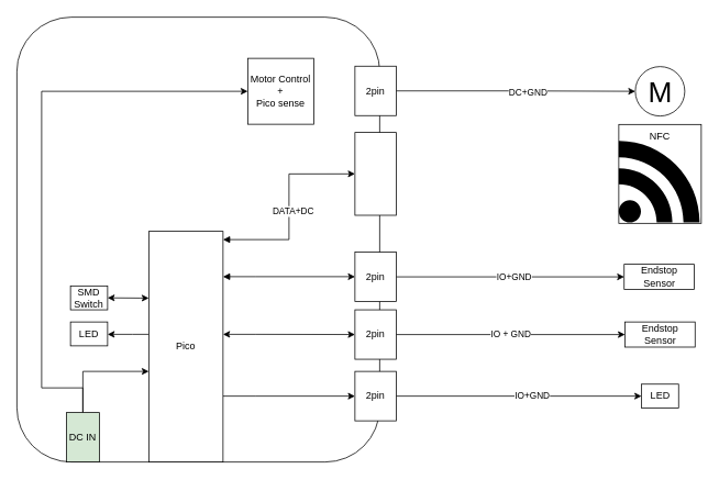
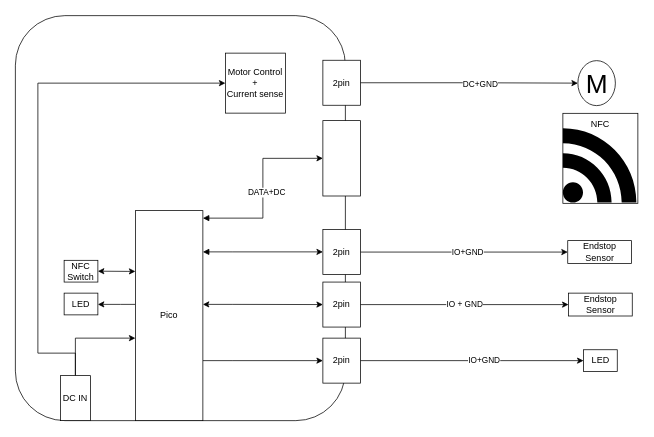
- <mxCell id="29" value="Motor Control&lt;br&gt;+&lt;br&gt;Pico sense" style="whiteSpace=wrap;html=1;aspect=fixed;" vertex="1" parent="1"><mxGeometry x="300" y="70" width="80" height="80" as="geometry" /></mxCell>
+ <mxCell id="29" value="Motor Control&lt;br&gt;+&lt;br&gt;Current sense" style="whiteSpace=wrap;html=1;aspect=fixed;" vertex="1" parent="1"><mxGeometry x="300" y="70" width="80" height="80" as="geometry" /></mxCell>
- <mxCell id="3" value="M" style="verticalLabelPosition=middle;shadow=0;dashed=0;align=center;html=1;verticalAlign=middle;strokeWidth=1;shape=ellipse;aspect=fixed;fontSize=35;" vertex="1" parent="1"><mxGeometry x="770" y="80" width="60" height="60" as="geometry" /></mxCell>
+ <mxCell id="3" value="M" style="verticalLabelPosition=middle;shadow=0;dashed=0;align=center;html=1;verticalAlign=middle;strokeWidth=1;shape=ellipse;aspect=fixed;fontSize=35;" vertex="1" parent="1"><mxGeometry x="770" y="80" width="50" height="60" as="geometry" /></mxCell>
- <mxCell id="30" value="SMD Switch" style="rounded=0;whiteSpace=wrap;html=1;" vertex="1" parent="1"><mxGeometry x="85" y="346.25" width="45" height="29" as="geometry" /></mxCell>
+ <mxCell id="30" value="NFC Switch" style="rounded=0;whiteSpace=wrap;html=1;" vertex="1" parent="1"><mxGeometry x="85" y="346.25" width="45" height="29" as="geometry" /></mxCell>
- <mxCell id="17" value="DC IN" style="rounded=0;whiteSpace=wrap;html=1;fillColor=#d5e8d4;" vertex="1" parent="1"><mxGeometry x="80" y="500" width="40" height="60" as="geometry" /></mxCell>
+ <mxCell id="17" value="DC IN" style="rounded=0;whiteSpace=wrap;html=1;" vertex="1" parent="1"><mxGeometry x="80" y="500" width="40" height="60" as="geometry" /></mxCell>
